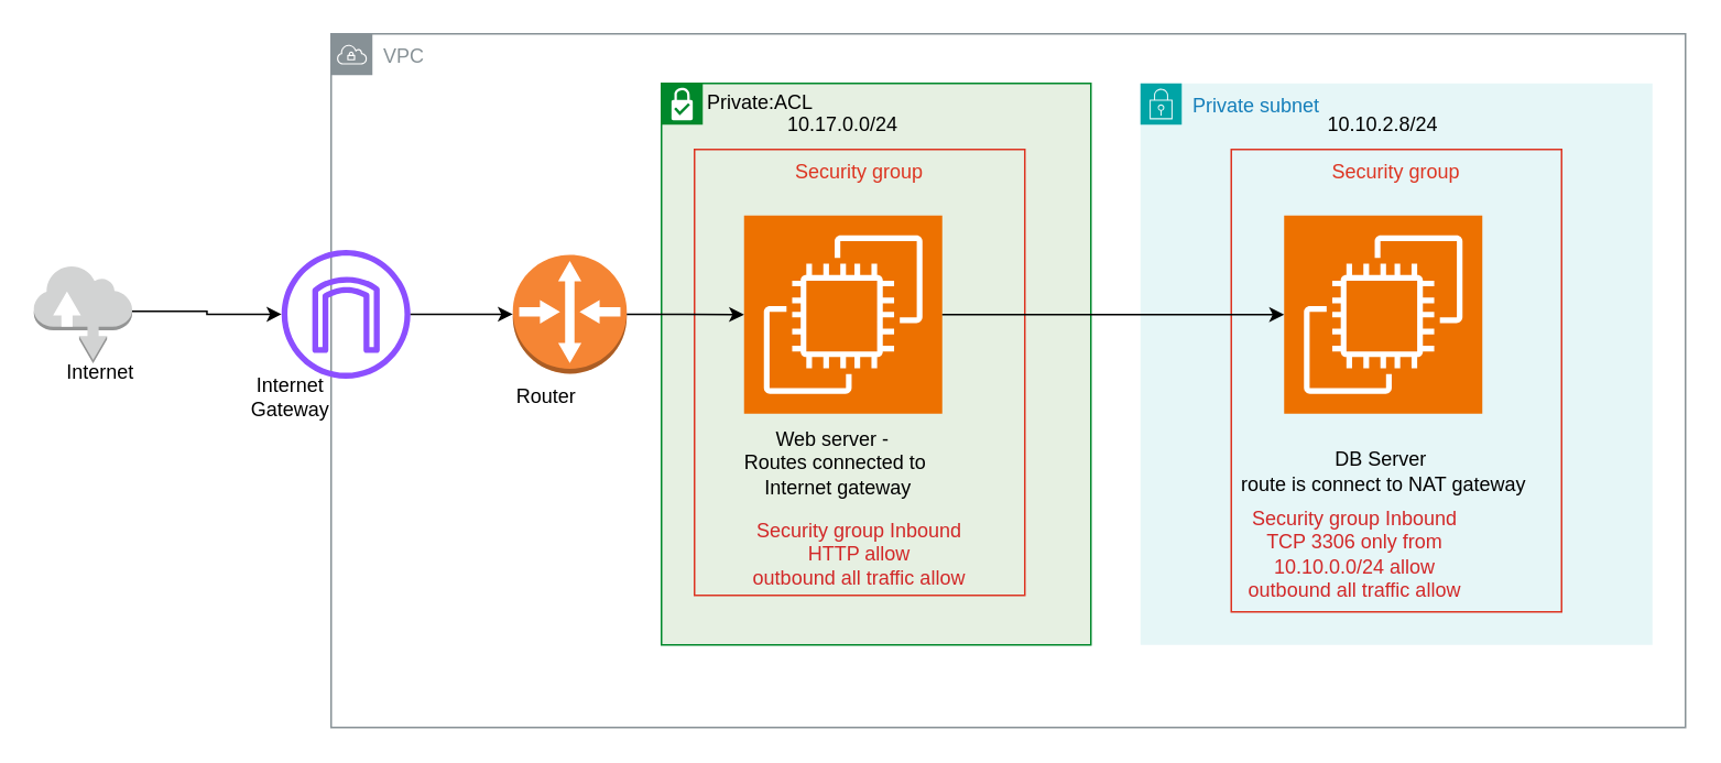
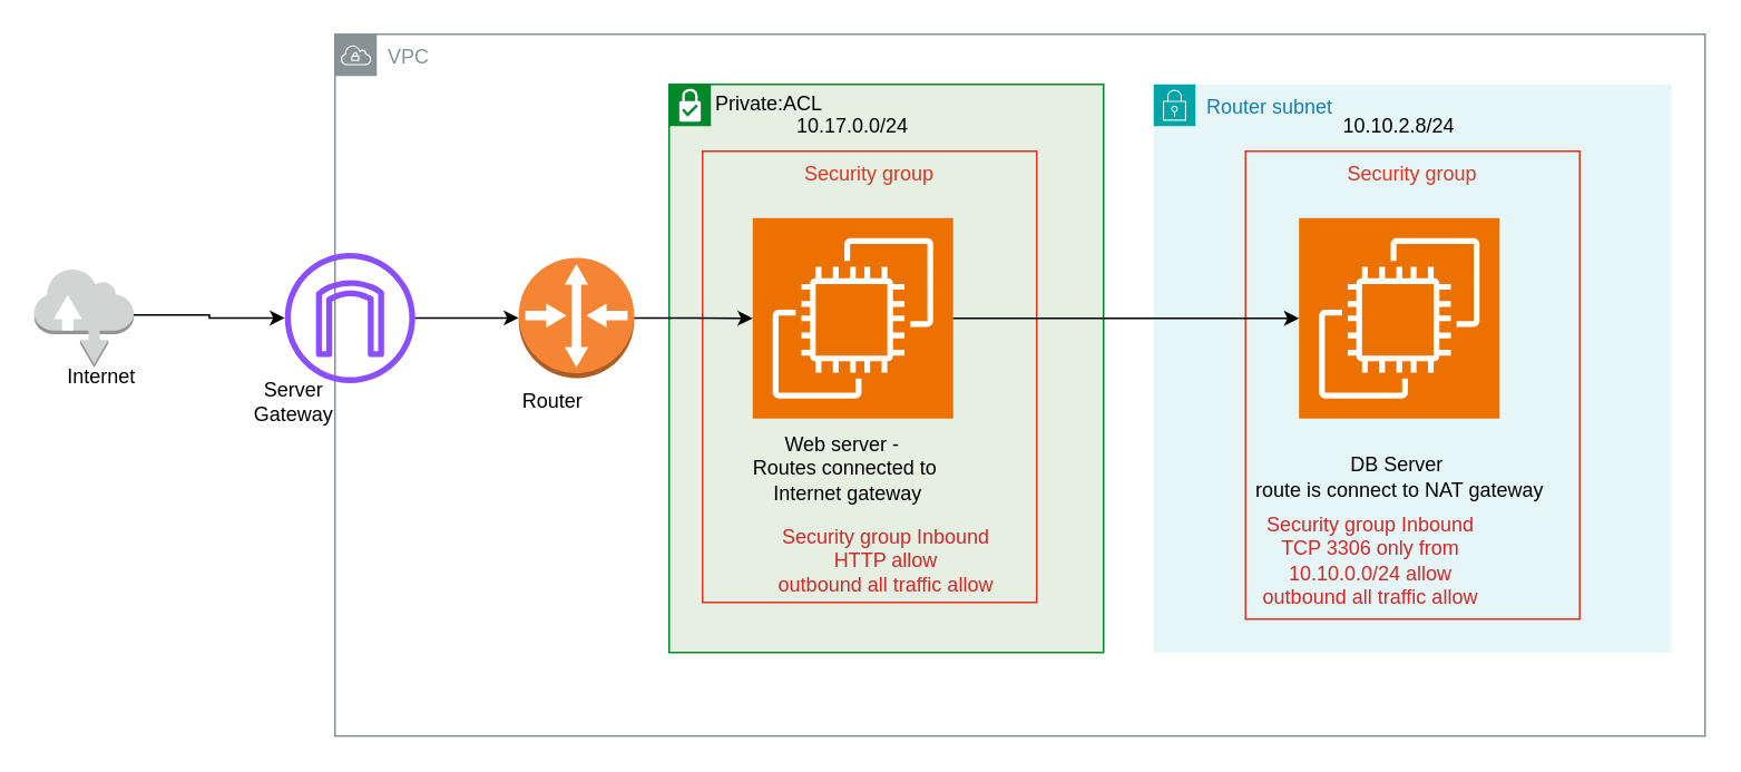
- <mxCell id="17" value="Private subnet" style="points=[[0,0],[0.25,0],[0.5,0],[0.75,0],[1,0],[1,0.25],[1,0.5],[1,0.75],[1,1],[0.75,1],[0.5,1],[0.25,1],[0,1],[0,0.75],[0,0.5],[0,0.25]];outlineConnect=0;gradientColor=none;html=1;whiteSpace=wrap;fontSize=12;fontStyle=0;container=1;pointerEvents=0;collapsible=0;recursiveResize=0;shape=mxgraph.aws4.group;grIcon=mxgraph.aws4.group_security_group;grStroke=0;strokeColor=#00A4A6;fillColor=#E6F6F7;verticalAlign=top;align=left;spacingLeft=30;fontColor=#147EBA;dashed=0;" parent="1" vertex="1"><mxGeometry x="690" y="50" width="310" height="340" as="geometry" /></mxCell>
+ <mxCell id="17" value="Router subnet" style="points=[[0,0],[0.25,0],[0.5,0],[0.75,0],[1,0],[1,0.25],[1,0.5],[1,0.75],[1,1],[0.75,1],[0.5,1],[0.25,1],[0,1],[0,0.75],[0,0.5],[0,0.25]];outlineConnect=0;gradientColor=none;html=1;whiteSpace=wrap;fontSize=12;fontStyle=0;container=1;pointerEvents=0;collapsible=0;recursiveResize=0;shape=mxgraph.aws4.group;grIcon=mxgraph.aws4.group_security_group;grStroke=0;strokeColor=#00A4A6;fillColor=#E6F6F7;verticalAlign=top;align=left;spacingLeft=30;fontColor=#147EBA;dashed=0;" parent="1" vertex="1"><mxGeometry x="690" y="50" width="310" height="340" as="geometry" /></mxCell>
- <mxCell id="7" value="Internet&lt;br&gt;Gateway" style="text;html=1;align=center;verticalAlign=middle;resizable=0;points=[];autosize=1;strokeColor=none;fillColor=none;" parent="1" vertex="1"><mxGeometry x="140" y="219.5" width="70" height="40" as="geometry" /></mxCell>
+ <mxCell id="7" value="Server&lt;br&gt;Gateway" style="text;html=1;align=center;verticalAlign=middle;resizable=0;points=[];autosize=1;strokeColor=none;fillColor=none;" parent="1" vertex="1"><mxGeometry x="140" y="219.5" width="70" height="40" as="geometry" /></mxCell>
- <mxCell id="15" value="&lt;font color=&quot;#d22828&quot;&gt;Security group Inbound HTTP allow&lt;br&gt;outbound all traffic allow&lt;br&gt;&lt;/font&gt;" style="text;html=1;strokeColor=none;fillColor=none;align=center;verticalAlign=middle;whiteSpace=wrap;rounded=0;" vertex="1" parent="11"><mxGeometry x="50" y="270" width="140" height="30" as="geometry" /></mxCell>
+ <mxCell id="15" value="&lt;font color=&quot;#d22828&quot;&gt;Security group Inbound HTTP allow&lt;br&gt;outbound all traffic allow&lt;br&gt;&lt;/font&gt;" style="text;html=1;strokeColor=none;fillColor=none;align=center;verticalAlign=middle;whiteSpace=wrap;rounded=0;" vertex="1" parent="11"><mxGeometry x="60" y="270" width="140" height="30" as="geometry" /></mxCell>
